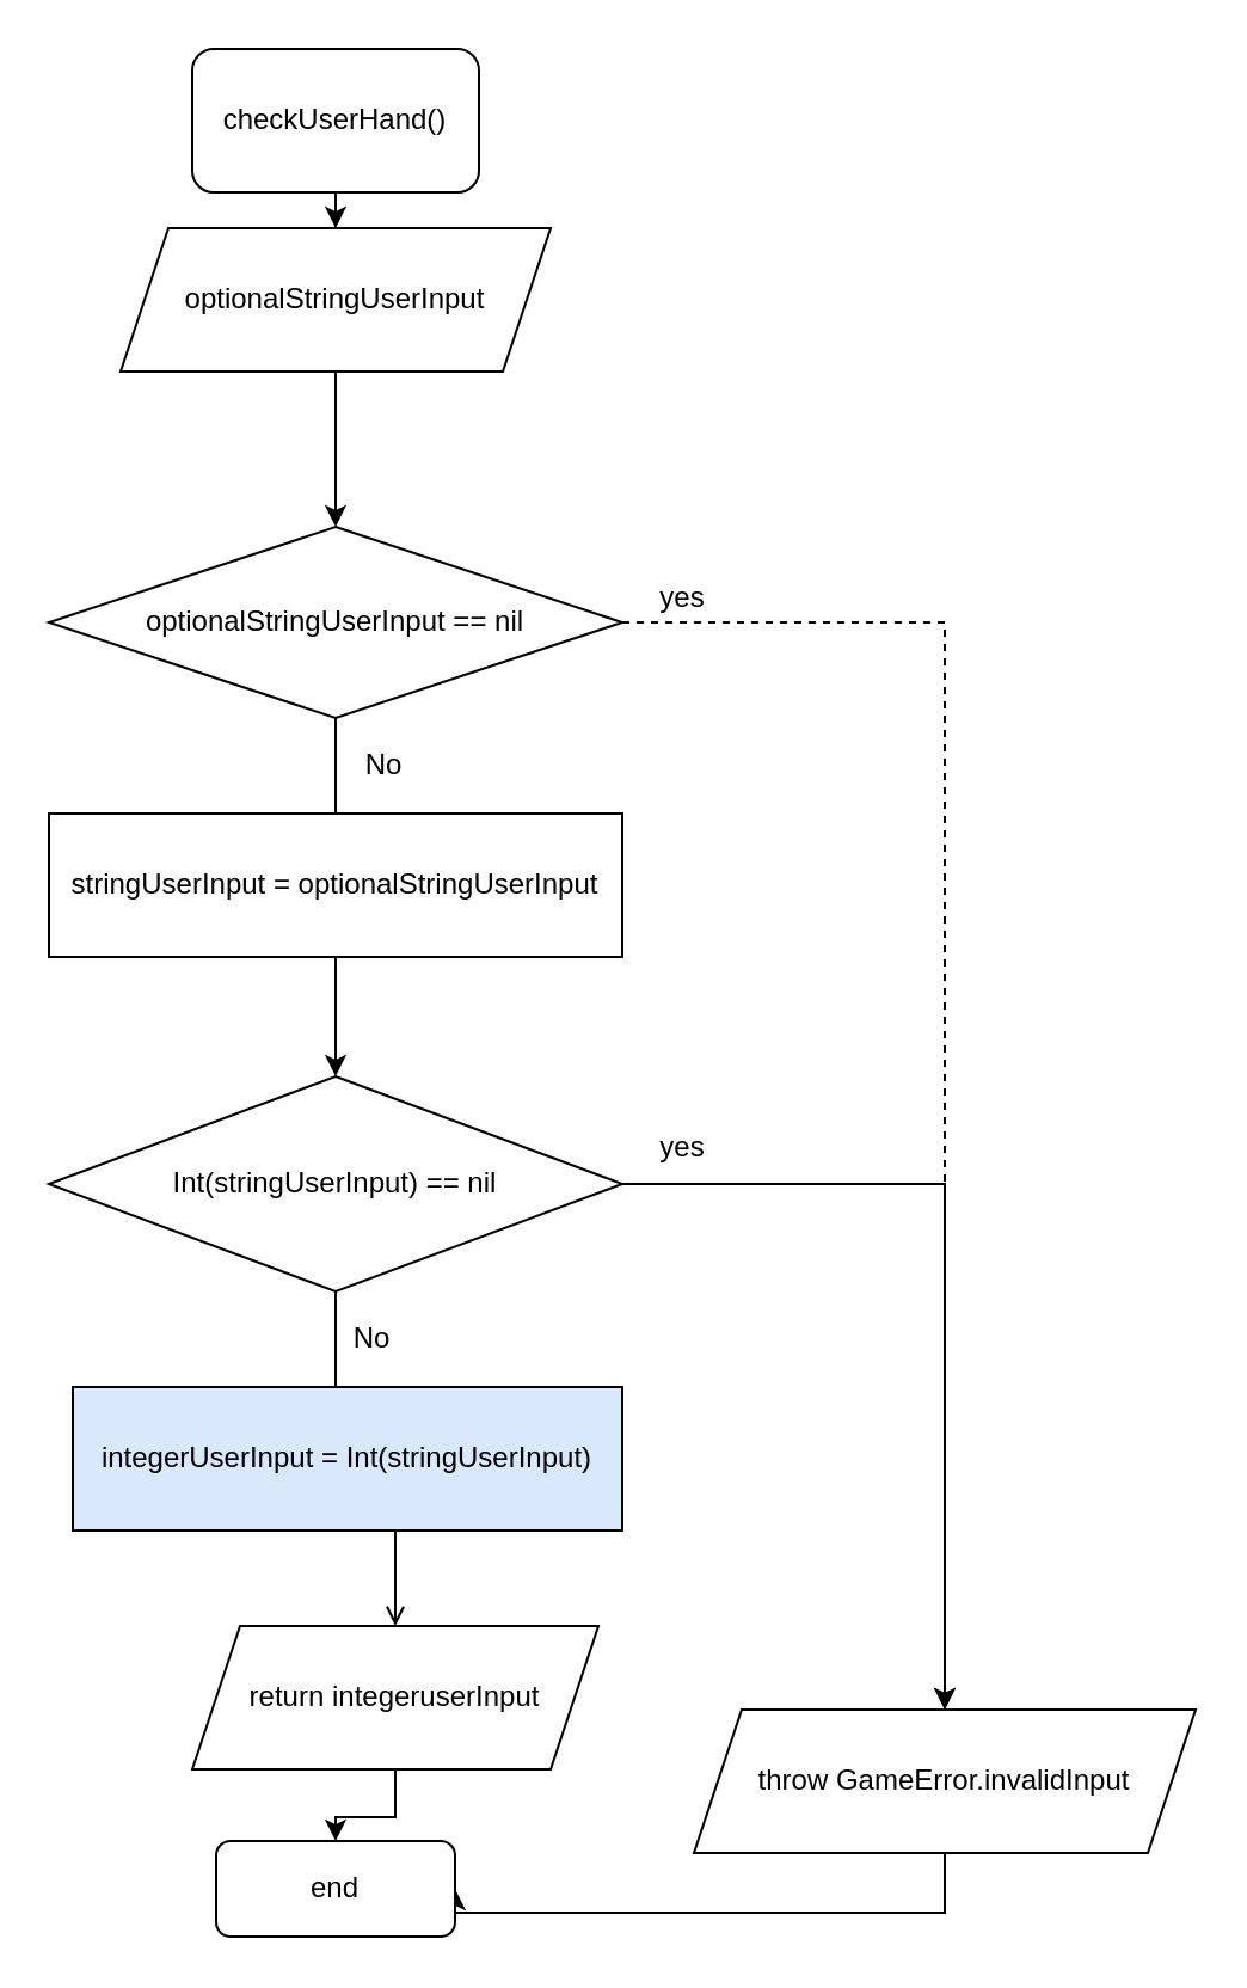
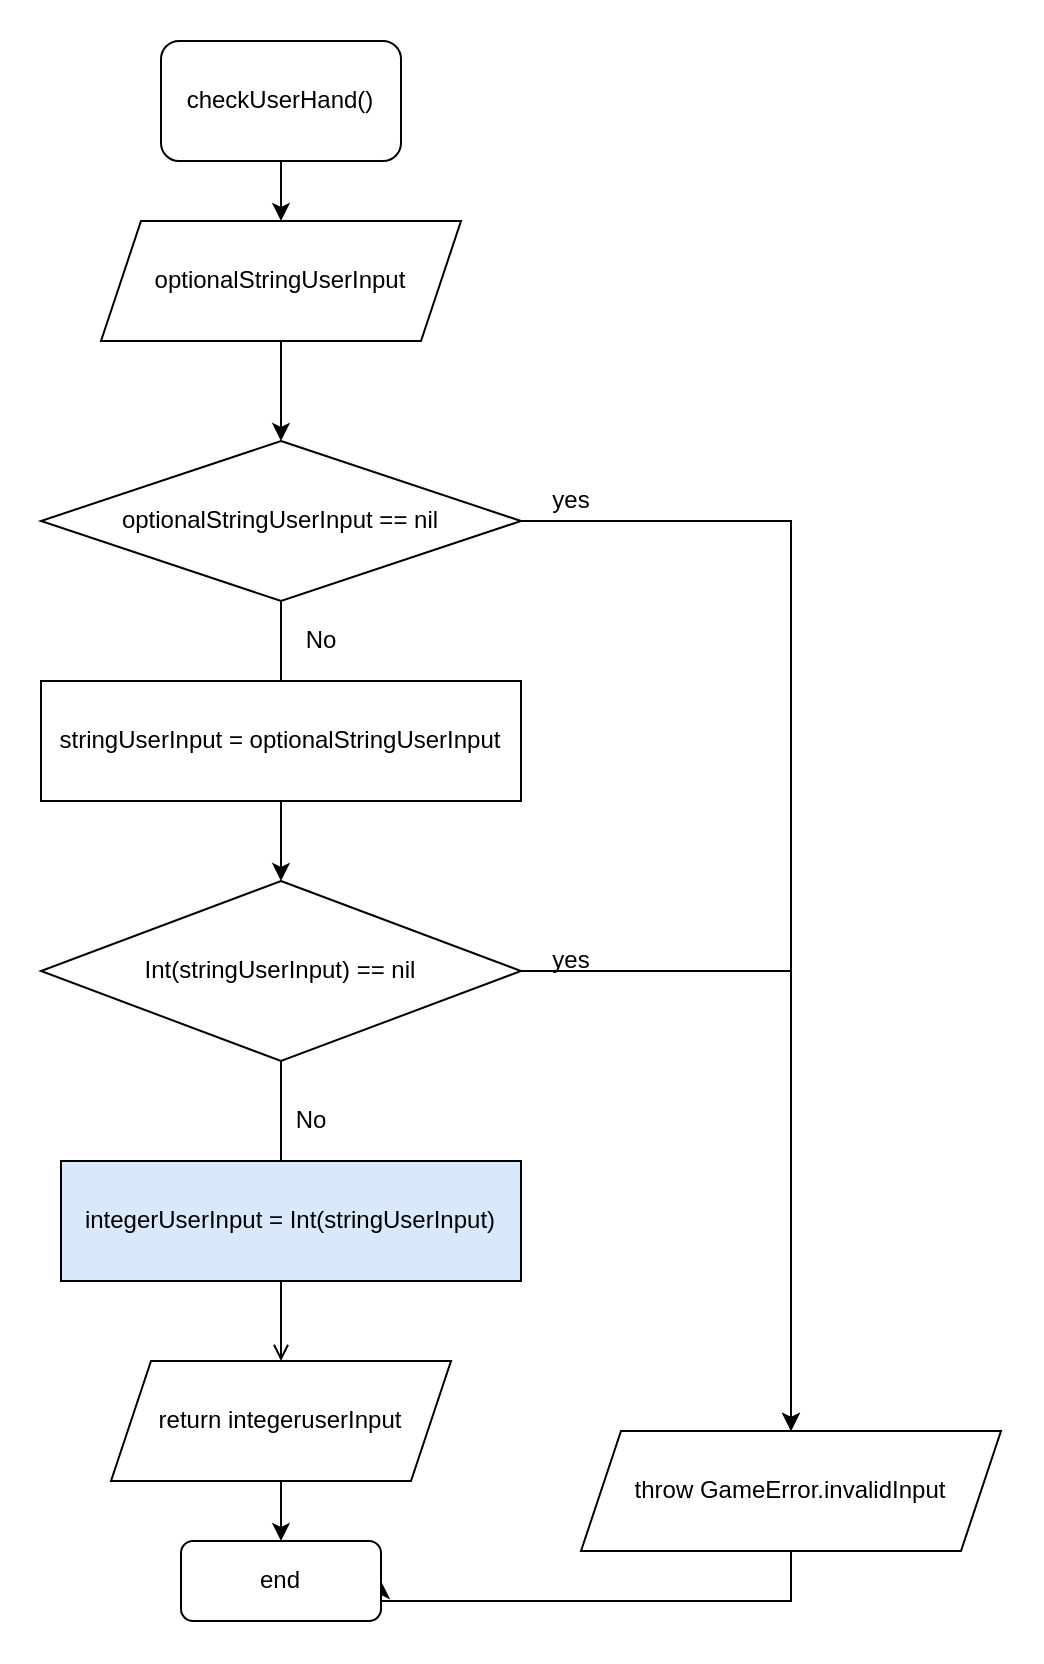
- <mxCell id="5" value="optionalStringUserInput" style="shape=parallelogram;perimeter=parallelogramPerimeter;whiteSpace=wrap;html=1;fixedSize=1;" vertex="1" parent="1"><mxGeometry x="50" y="95" width="180" height="60" as="geometry" /></mxCell>
+ <mxCell id="5" value="optionalStringUserInput" style="shape=parallelogram;perimeter=parallelogramPerimeter;whiteSpace=wrap;html=1;fixedSize=1;" vertex="1" parent="1"><mxGeometry x="50" y="110" width="180" height="60" as="geometry" /></mxCell>
- <mxCell id="14" style="edgeStyle=orthogonalEdgeStyle;rounded=0;orthogonalLoop=1;jettySize=auto;html=1;dashed=1;" edge="1" parent="1" source="16" target="7"><mxGeometry relative="1" as="geometry" /></mxCell>
+ <mxCell id="14" style="edgeStyle=orthogonalEdgeStyle;rounded=0;orthogonalLoop=1;jettySize=auto;html=1;" edge="1" parent="1" source="16" target="7"><mxGeometry relative="1" as="geometry" /></mxCell>
- <mxCell id="10" value="Int(stringUserInput) == nil" style="rhombus;whiteSpace=wrap;html=1;" vertex="1" parent="1"><mxGeometry x="20" y="450" width="240" height="90" as="geometry" /></mxCell>
+ <mxCell id="10" value="Int(stringUserInput) == nil" style="rhombus;whiteSpace=wrap;html=1;" vertex="1" parent="1"><mxGeometry x="20" y="440" width="240" height="90" as="geometry" /></mxCell>
- <mxCell id="12" value="return integeruserInput" style="shape=parallelogram;perimeter=parallelogramPerimeter;whiteSpace=wrap;html=1;fixedSize=1;" vertex="1" parent="1"><mxGeometry x="80" y="680" width="170" height="60" as="geometry" /></mxCell>
+ <mxCell id="12" value="return integeruserInput" style="shape=parallelogram;perimeter=parallelogramPerimeter;whiteSpace=wrap;html=1;fixedSize=1;" vertex="1" parent="1"><mxGeometry x="55" y="680" width="170" height="60" as="geometry" /></mxCell>
